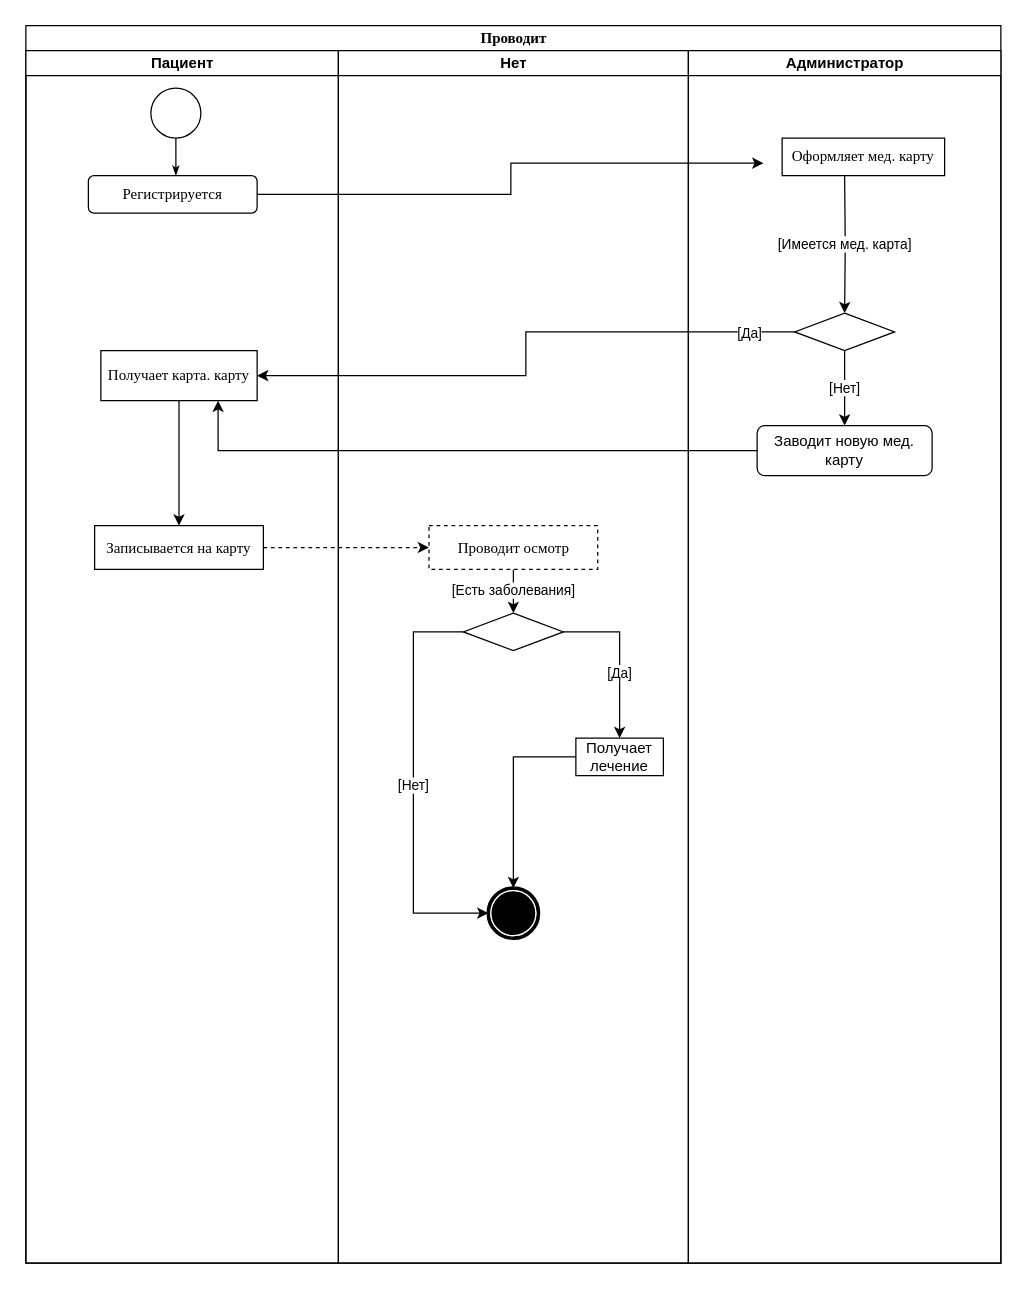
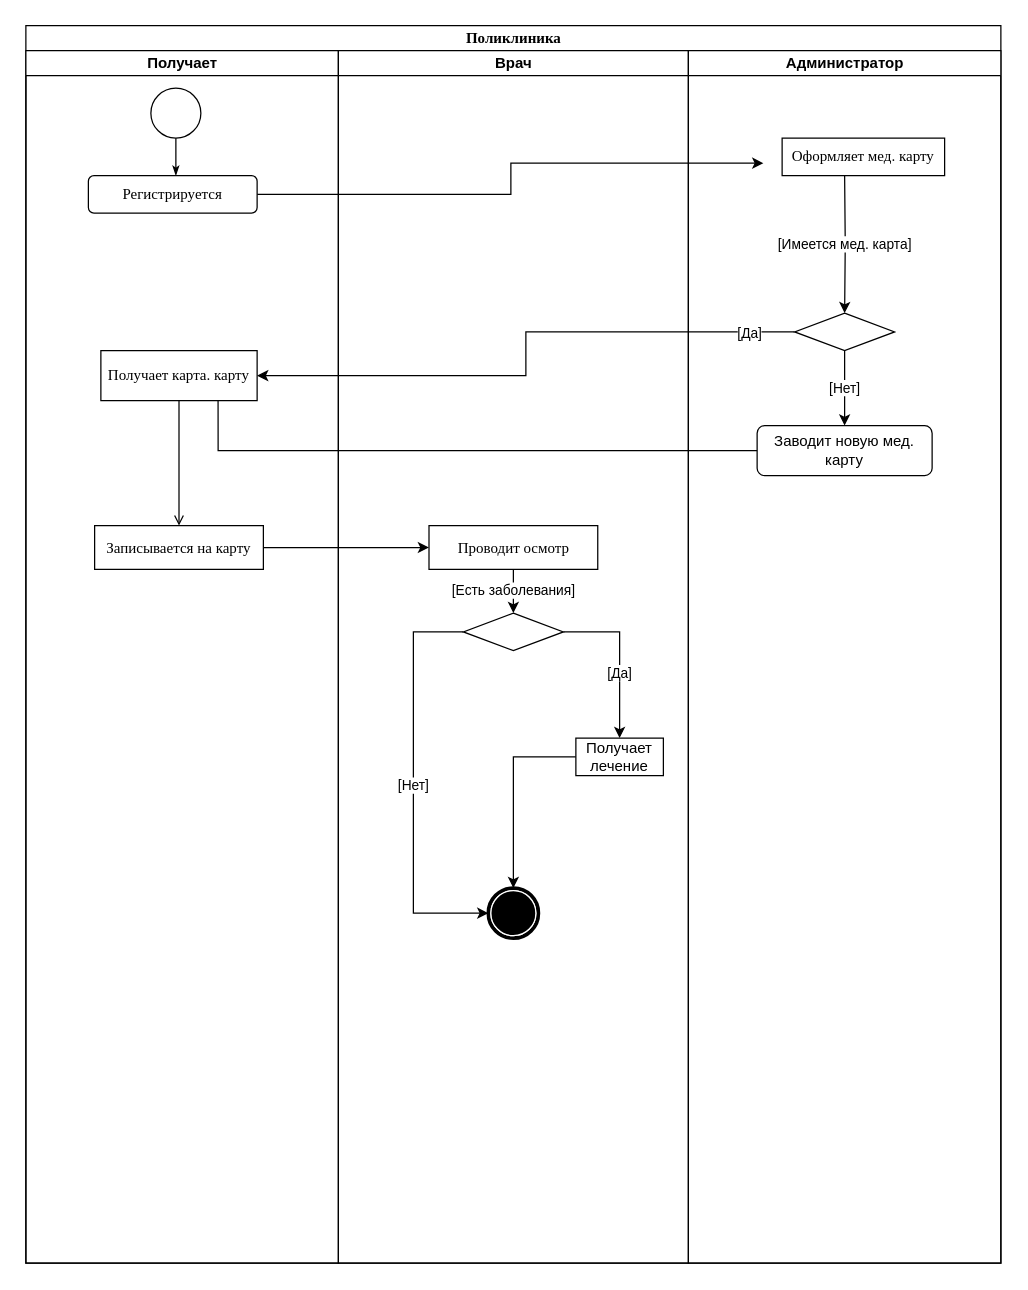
- <mxCell id="2" value="Проводит" style="swimlane;html=1;childLayout=stackLayout;startSize=20;rounded=0;shadow=0;comic=0;labelBackgroundColor=none;strokeWidth=1;fontFamily=Verdana;fontSize=12;align=center;" parent="1" vertex="1"><mxGeometry x="20" y="20" width="780" height="990" as="geometry" /></mxCell>
+ <mxCell id="2" value="Поликлиника" style="swimlane;html=1;childLayout=stackLayout;startSize=20;rounded=0;shadow=0;comic=0;labelBackgroundColor=none;strokeWidth=1;fontFamily=Verdana;fontSize=12;align=center;" parent="1" vertex="1"><mxGeometry x="20" y="20" width="780" height="990" as="geometry" /></mxCell>
- <mxCell id="4" value="Пациент" style="swimlane;html=1;startSize=20;rounded=0;" parent="2" vertex="1"><mxGeometry y="20" width="250" height="970" as="geometry" /></mxCell>
+ <mxCell id="4" value="Получает" style="swimlane;html=1;startSize=20;rounded=0;" parent="2" vertex="1"><mxGeometry y="20" width="250" height="970" as="geometry" /></mxCell>
- <mxCell id="11" value="Нет" style="swimlane;html=1;startSize=20;rounded=0;" parent="2" vertex="1"><mxGeometry x="250" y="20" width="280" height="970" as="geometry" /></mxCell>
+ <mxCell id="11" value="Врач" style="swimlane;html=1;startSize=20;rounded=0;" parent="2" vertex="1"><mxGeometry x="250" y="20" width="280" height="970" as="geometry" /></mxCell>
- <mxCell id="28" style="edgeStyle=orthogonalEdgeStyle;rounded=0;orthogonalLoop=1;jettySize=auto;html=1;entryX=0.75;entryY=1;entryDx=0;entryDy=0;" parent="2" source="24" target="9" edge="1"><mxGeometry relative="1" as="geometry" /></mxCell>
+ <mxCell id="28" style="edgeStyle=orthogonalEdgeStyle;rounded=0;orthogonalLoop=1;jettySize=auto;html=1;entryX=0.75;entryY=1;entryDx=0;entryDy=0;endArrow=none;" parent="2" source="24" target="9" edge="1"><mxGeometry relative="1" as="geometry" /></mxCell>
- <mxCell id="8" style="edgeStyle=orthogonalEdgeStyle;rounded=0;orthogonalLoop=1;jettySize=auto;html=1;" parent="4" source="9" target="10" edge="1"><mxGeometry relative="1" as="geometry"><Array as="points"><mxPoint x="60" y="270" /><mxPoint x="60" y="270" /></Array></mxGeometry></mxCell>
+ <mxCell id="8" style="edgeStyle=orthogonalEdgeStyle;rounded=0;orthogonalLoop=1;jettySize=auto;html=1;endArrow=open;" parent="4" source="9" target="10" edge="1"><mxGeometry relative="1" as="geometry"><Array as="points"><mxPoint x="60" y="270" /><mxPoint x="60" y="270" /></Array></mxGeometry></mxCell>
- <mxCell id="29" style="edgeStyle=orthogonalEdgeStyle;rounded=0;orthogonalLoop=1;jettySize=auto;html=1;dashed=1;" parent="2" source="10" target="14" edge="1"><mxGeometry relative="1" as="geometry" /></mxCell>
+ <mxCell id="29" style="edgeStyle=orthogonalEdgeStyle;rounded=0;orthogonalLoop=1;jettySize=auto;html=1;" parent="2" source="10" target="14" edge="1"><mxGeometry relative="1" as="geometry" /></mxCell>
- <mxCell id="14" value="&lt;font face=&quot;Verdana&quot;&gt;Проводит осмотр&lt;br&gt;&lt;/font&gt;" style="rounded=0;whiteSpace=wrap;html=1;dashed=1;" parent="11" vertex="1"><mxGeometry x="72.5" y="380" width="135" height="35" as="geometry" /></mxCell>
+ <mxCell id="14" value="&lt;font face=&quot;Verdana&quot;&gt;Проводит осмотр&lt;br&gt;&lt;/font&gt;" style="rounded=0;whiteSpace=wrap;html=1;" parent="11" vertex="1"><mxGeometry x="72.5" y="380" width="135" height="35" as="geometry" /></mxCell>
